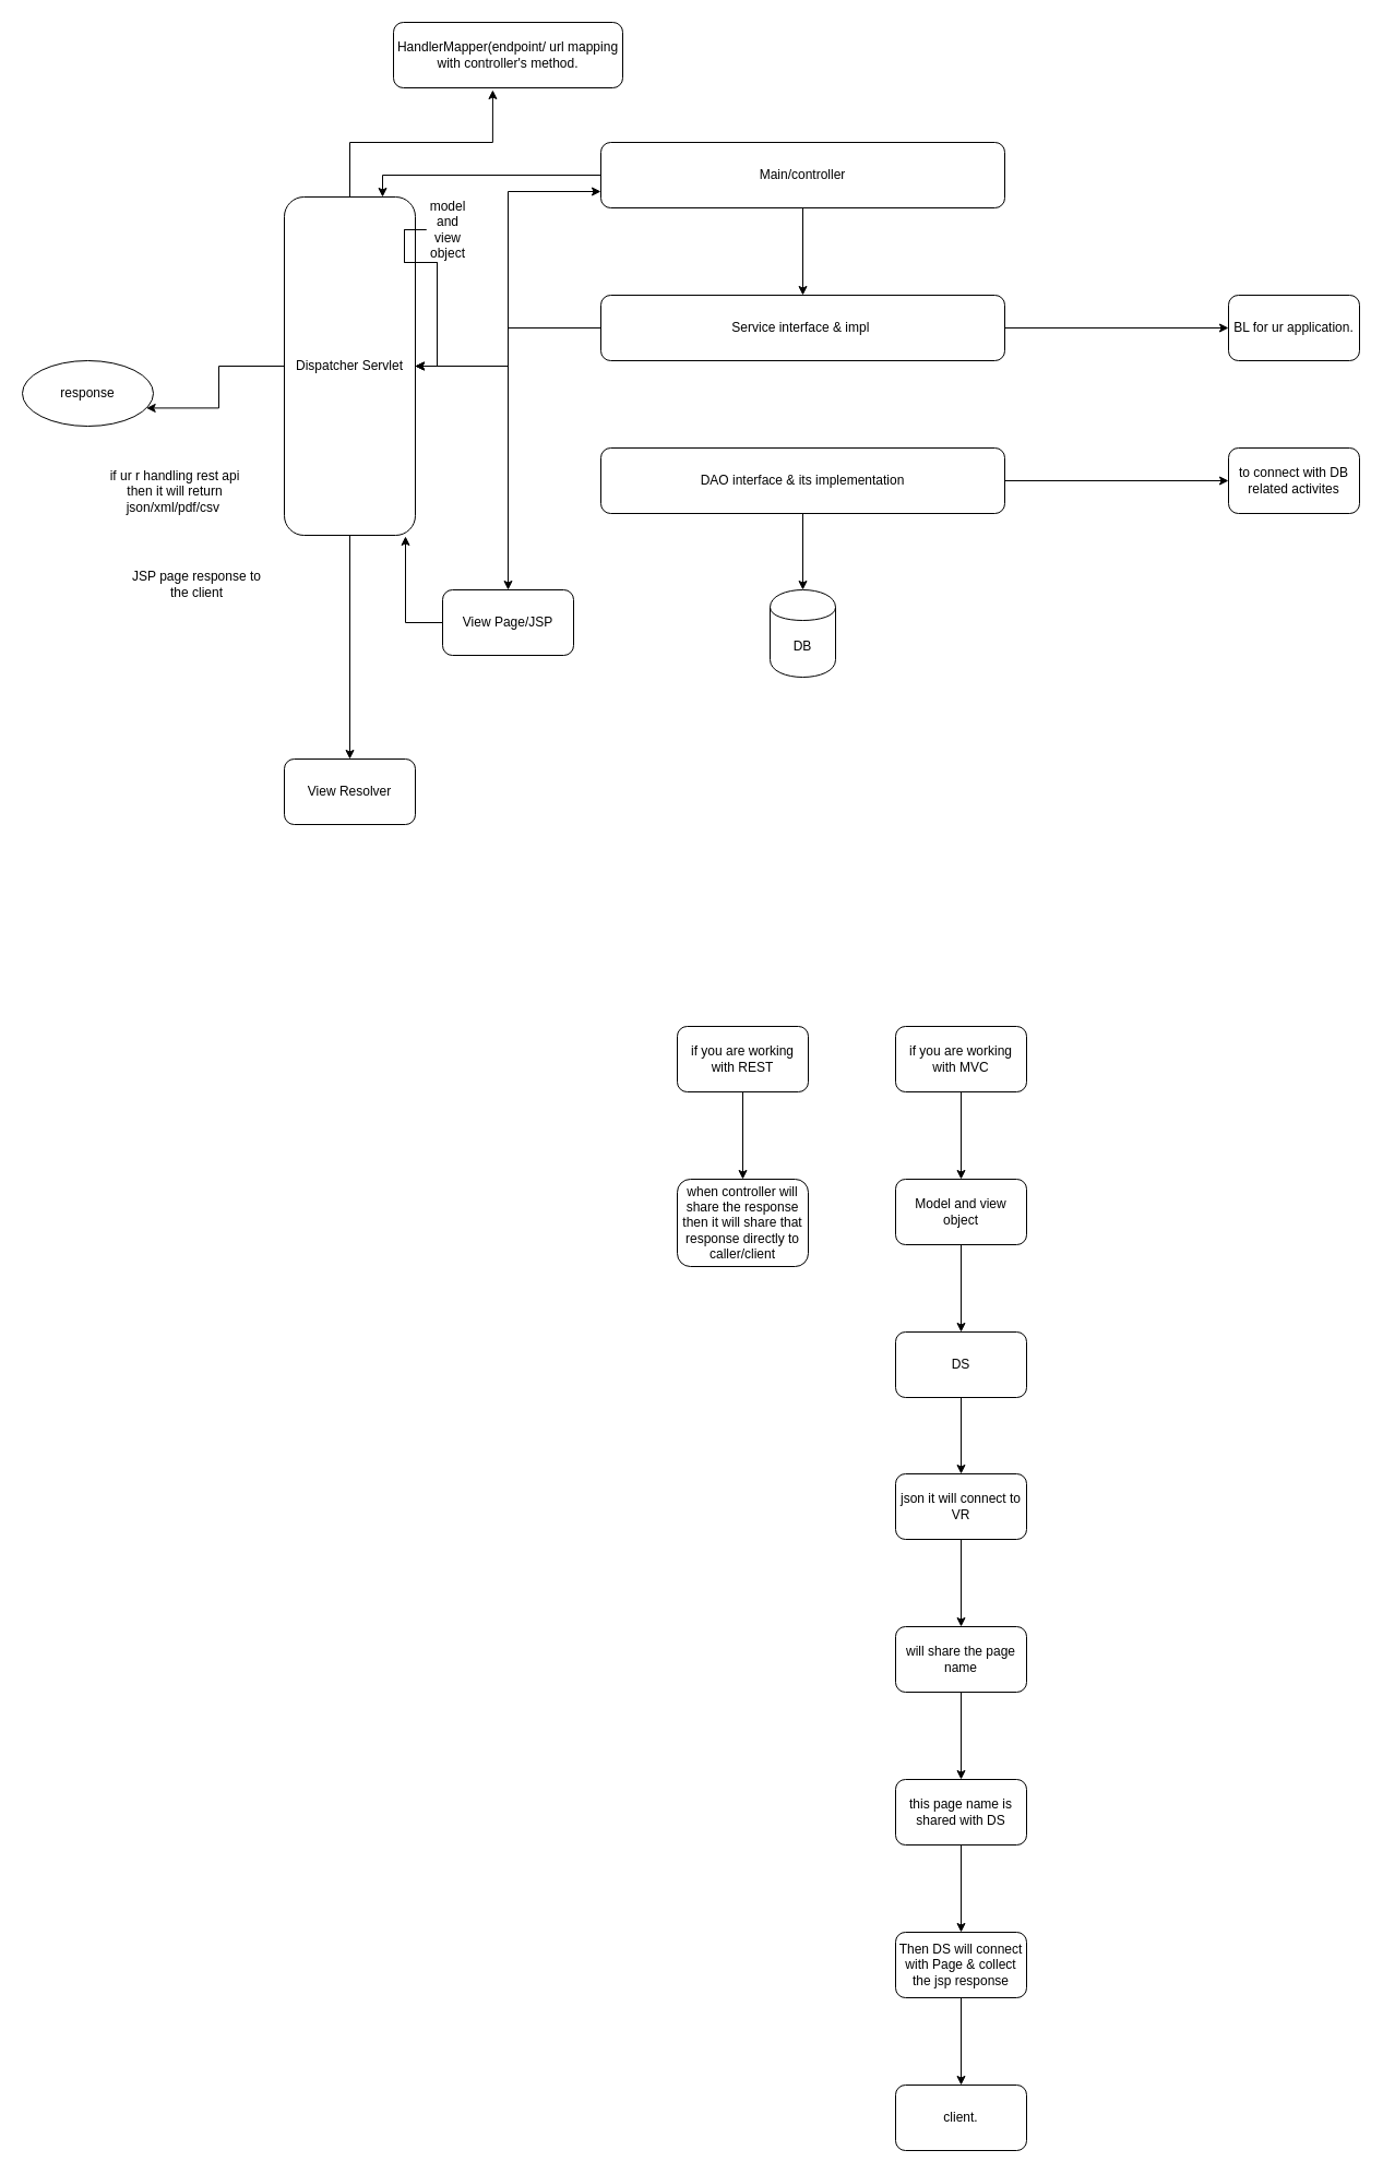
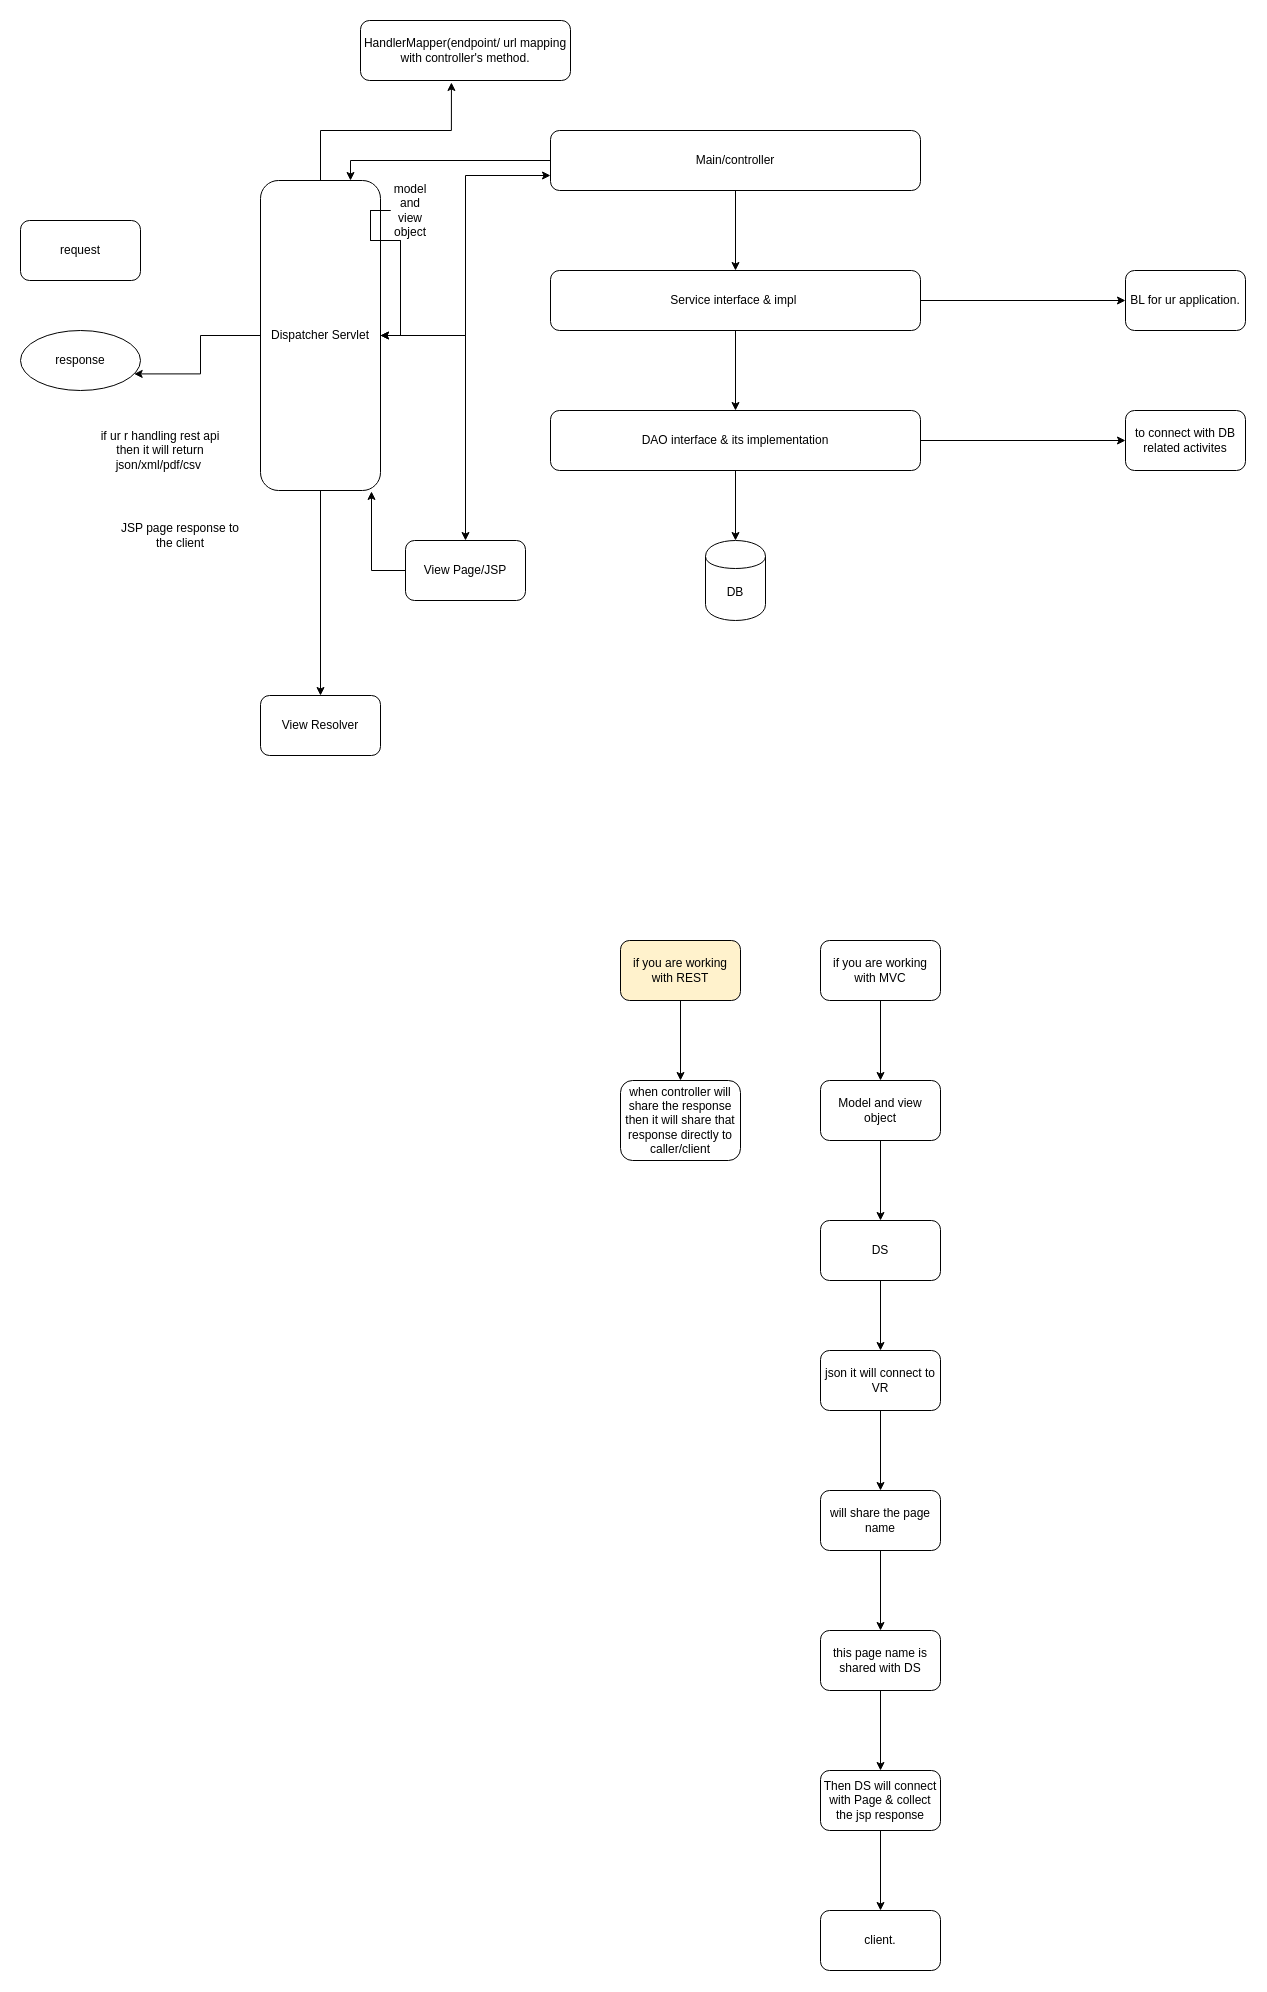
+ <mxCell id="14" value="request" style="rounded=1;whiteSpace=wrap;html=1;" vertex="1" parent="1"><mxGeometry x="20" y="220" width="120" height="60" as="geometry" /></mxCell>
- <mxCell id="5" value="" style="edgeStyle=orthogonalEdgeStyle;rounded=0;orthogonalLoop=1;jettySize=auto;html=1;" edge="1" parent="1" source="7" target="21"><mxGeometry relative="1" as="geometry" /></mxCell>
+ <mxCell id="5" value="" style="edgeStyle=orthogonalEdgeStyle;rounded=0;orthogonalLoop=1;jettySize=auto;html=1;" edge="1" parent="1" source="7" target="10"><mxGeometry relative="1" as="geometry" /></mxCell>
- <mxCell id="32" value="if you are working with REST" style="rounded=1;whiteSpace=wrap;html=1;" vertex="1" parent="1"><mxGeometry x="620" y="940" width="120" height="60" as="geometry" /></mxCell>
+ <mxCell id="32" value="if you are working with REST" style="rounded=1;whiteSpace=wrap;html=1;fillColor=#fff2cc;" vertex="1" parent="1"><mxGeometry x="620" y="940" width="120" height="60" as="geometry" /></mxCell>
